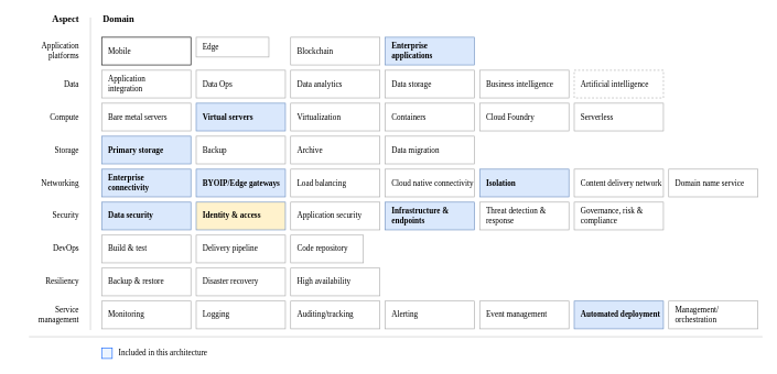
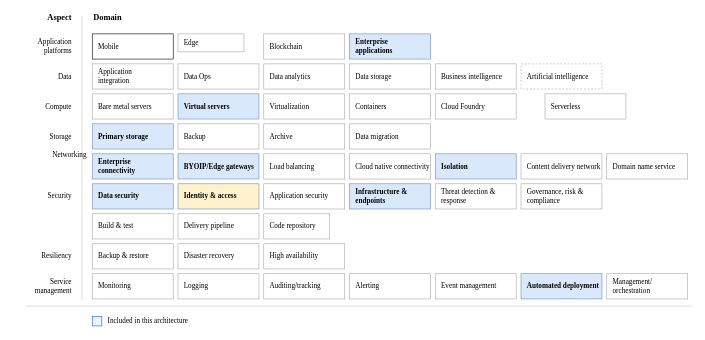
- <mxCell id="22" value="Serverless" style="rounded=0;whiteSpace=wrap;html=1;strokeColor=#A8A8A8;align=left;spacingLeft=8;fontFamily=IBM Plex Sans;fillColor=default;fontStyle=0;" parent="1" vertex="1"><mxGeometry x="868" y="156" width="135" height="42" as="geometry" /></mxCell>
+ <mxCell id="22" value="Serverless" style="rounded=0;whiteSpace=wrap;html=1;strokeColor=#A8A8A8;align=left;spacingLeft=8;fontFamily=IBM Plex Sans;fillColor=default;fontStyle=0;" parent="1" vertex="1"><mxGeometry x="908" y="156" width="135" height="42" as="geometry" /></mxCell>
- <mxCell id="54" value="Networking" style="text;strokeColor=none;fillColor=none;html=1;fontSize=12;fontStyle=0;verticalAlign=middle;align=right;rounded=0;fontFamily=IBM Plex Sans;fontColor=default;" parent="1" vertex="1"><mxGeometry x="20" y="267" width="100" height="20" as="geometry" /></mxCell>
+ <mxCell id="54" value="Networking" style="text;strokeColor=none;fillColor=none;html=1;fontSize=12;fontStyle=0;verticalAlign=middle;align=right;rounded=0;fontFamily=IBM Plex Sans;fontColor=default;" parent="1" vertex="1"><mxGeometry x="45" y="247" width="100" height="20" as="geometry" /></mxCell>
- <mxCell id="56" value="DevOps" style="text;strokeColor=none;fillColor=none;html=1;fontSize=12;fontStyle=0;verticalAlign=middle;align=right;rounded=0;fontFamily=IBM Plex Sans;fontColor=default;" parent="1" vertex="1"><mxGeometry x="20" y="367" width="100" height="20" as="geometry" /></mxCell>
